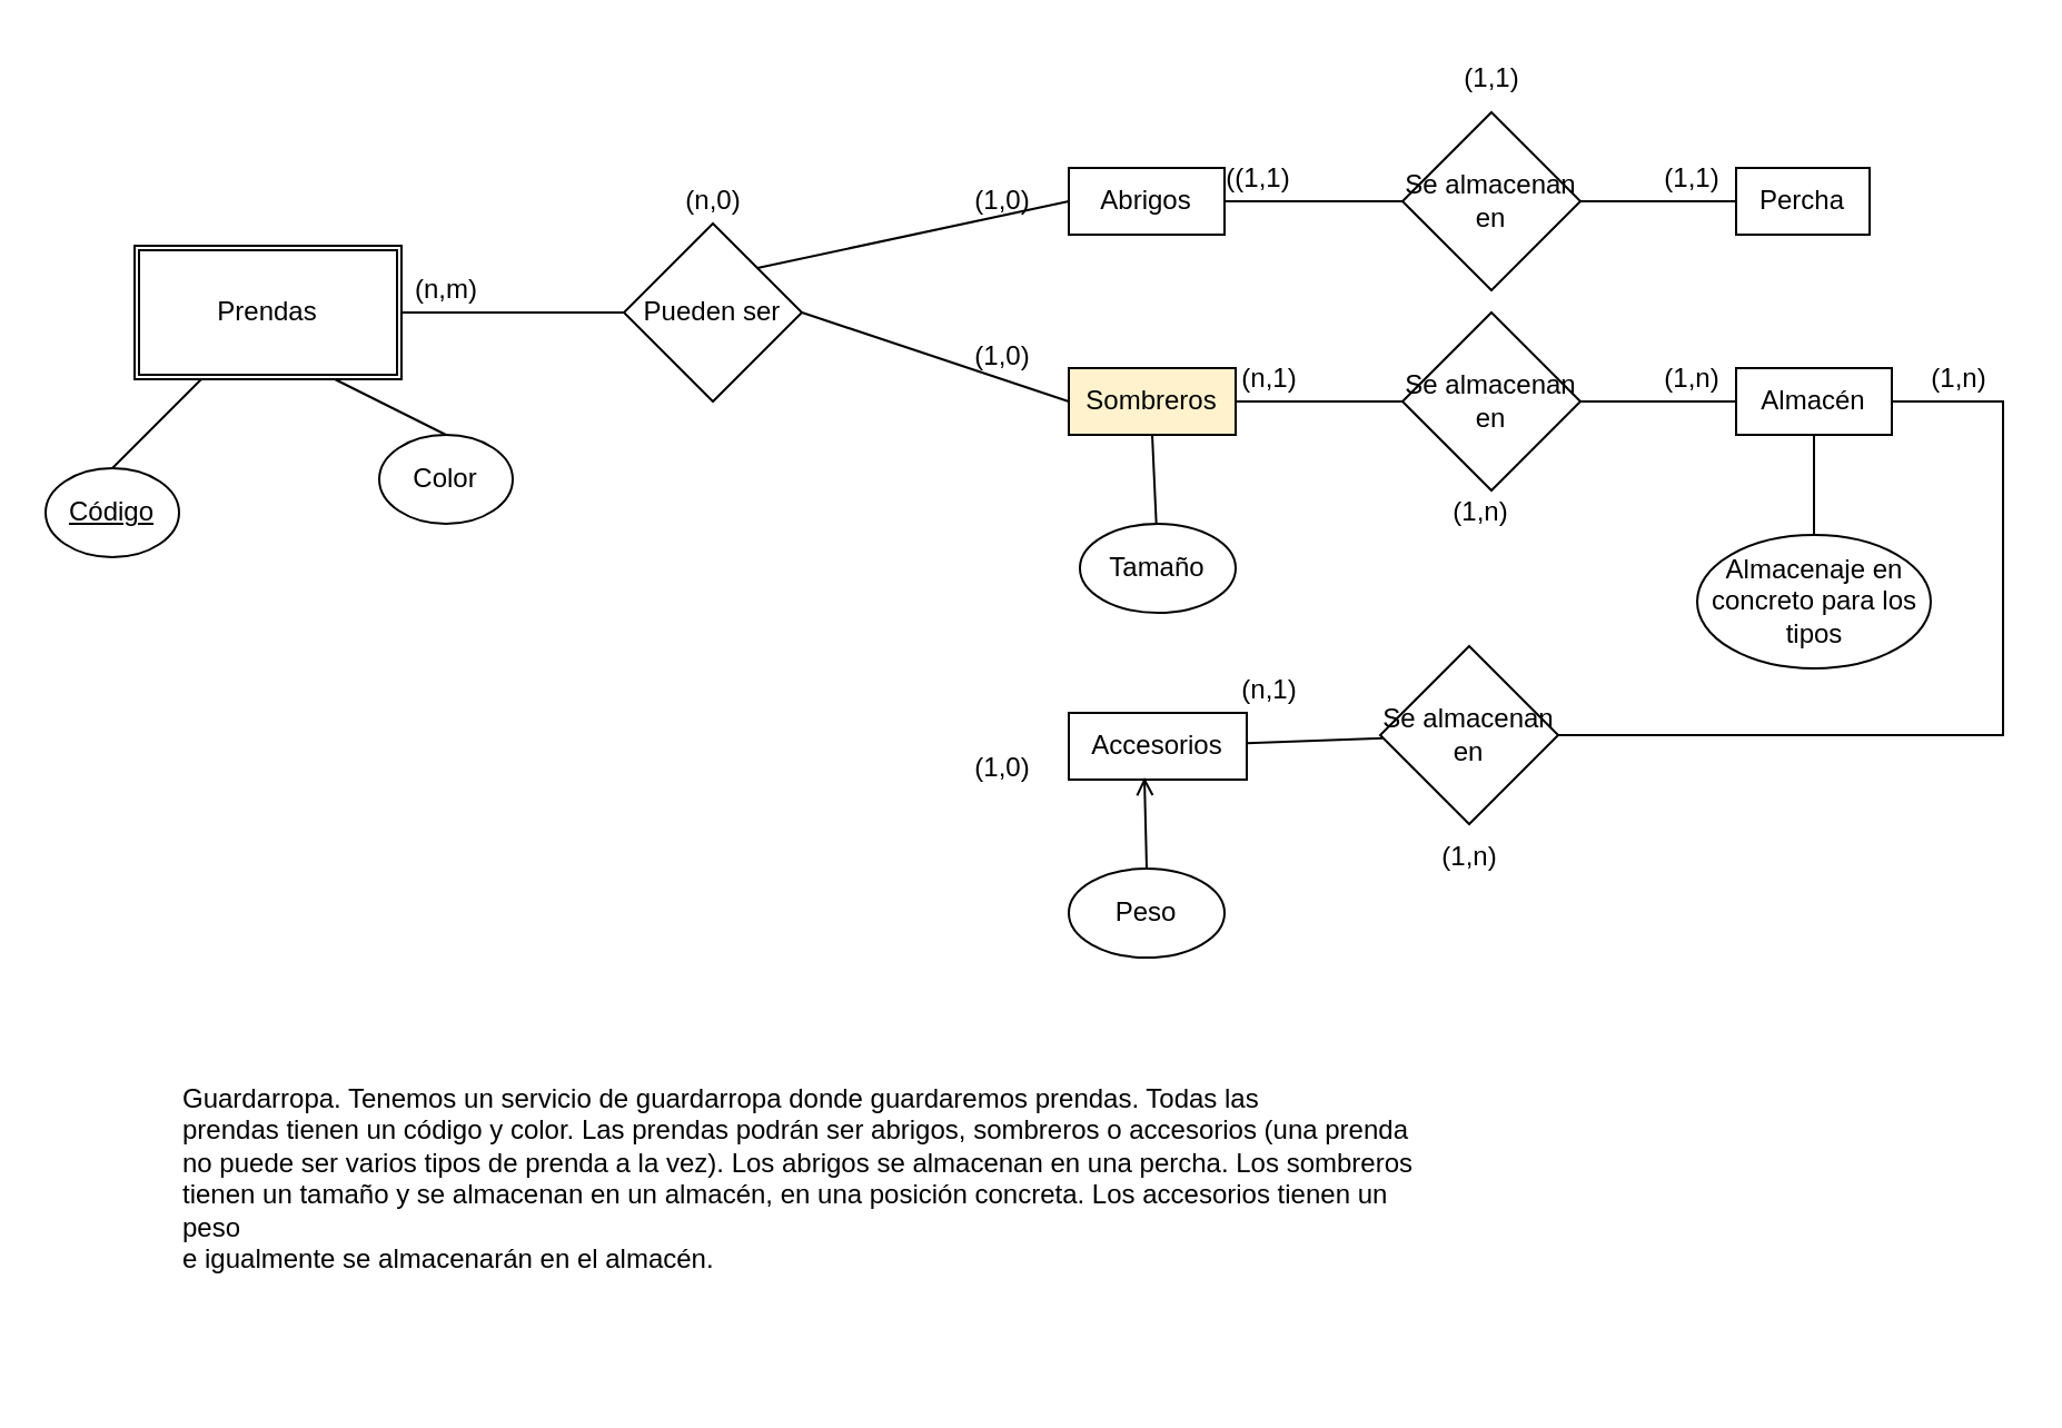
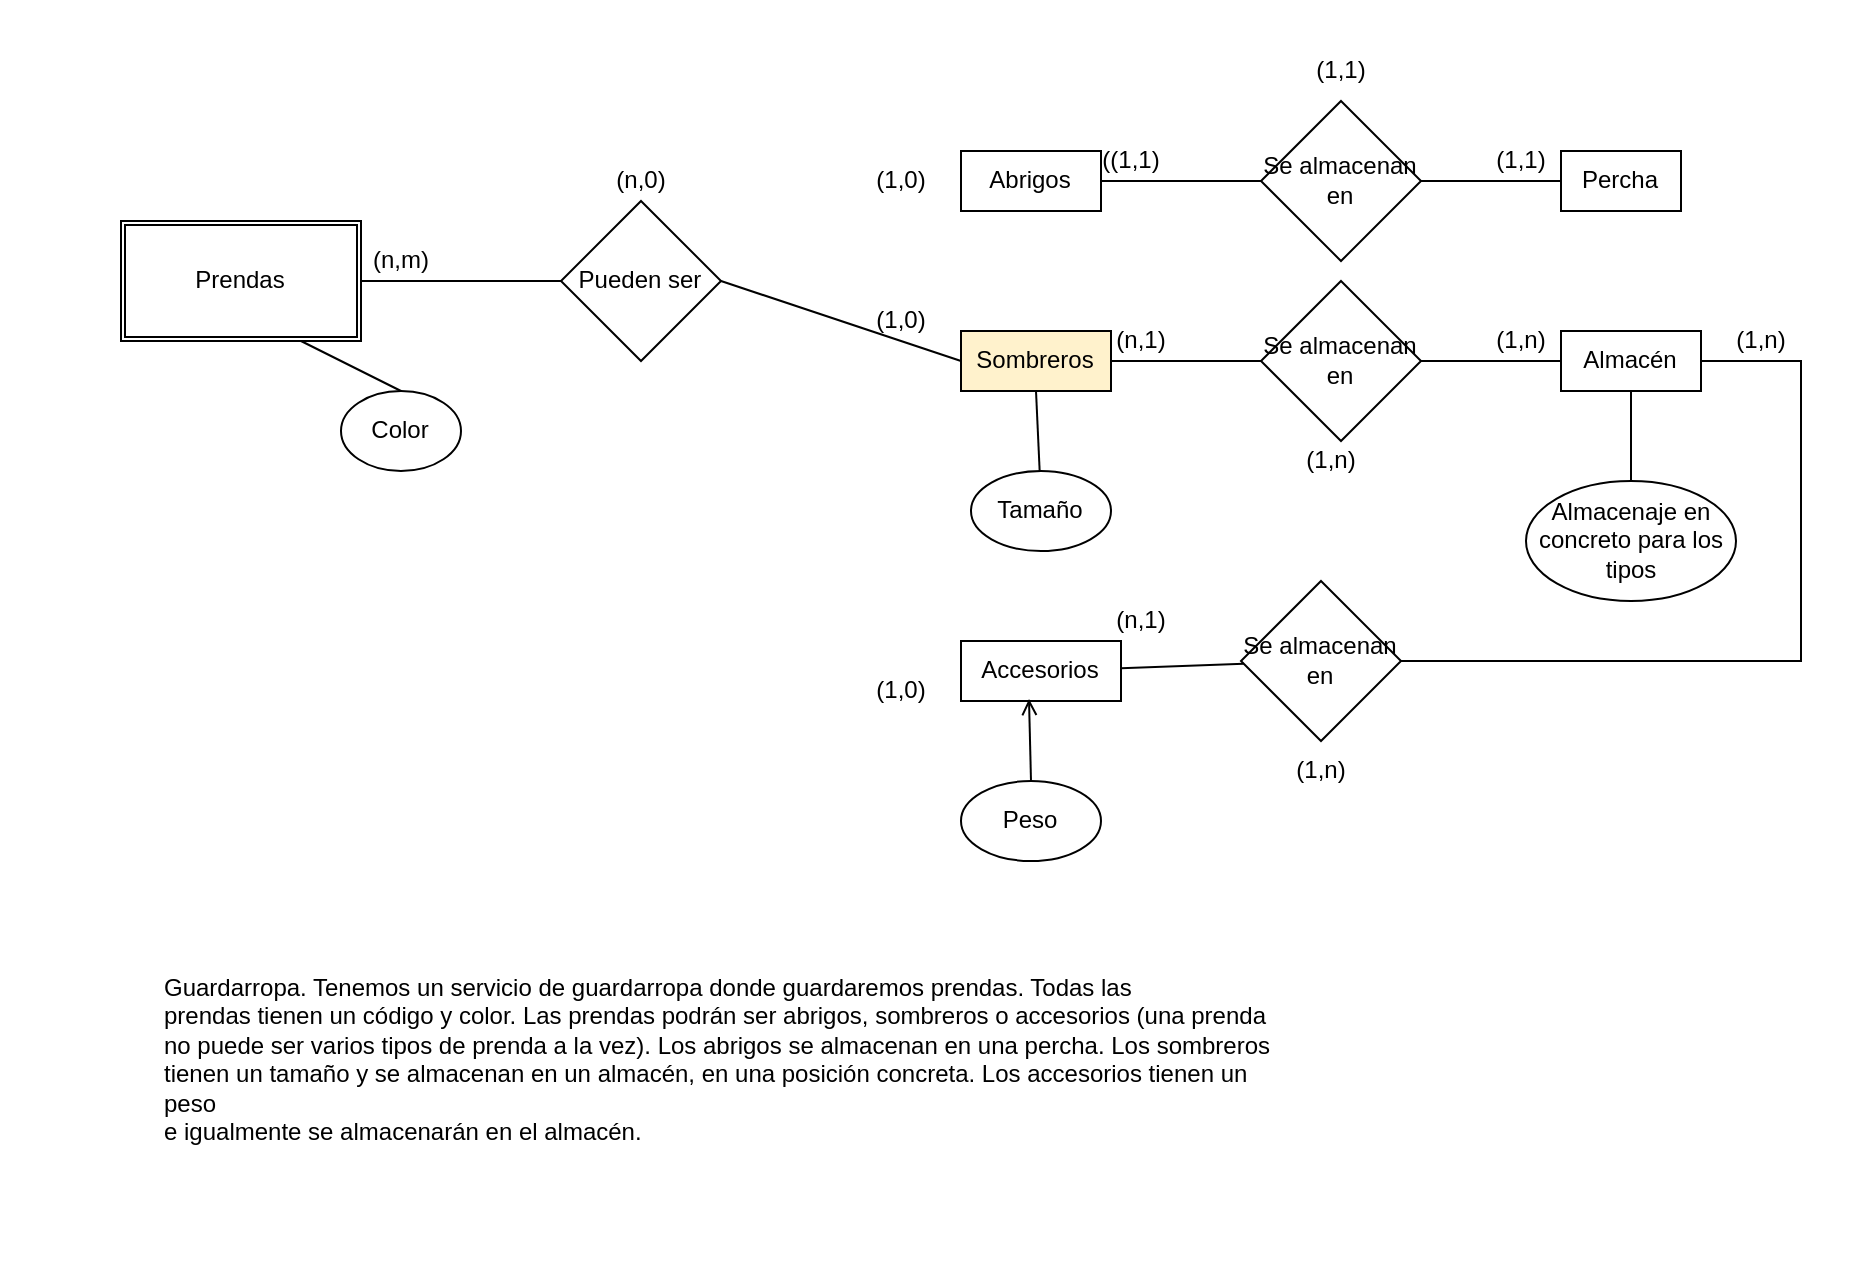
- <mxCell id="13" value="" style="endArrow=none;html=1;rounded=0;entryX=0;entryY=0.5;entryDx=0;entryDy=0;exitX=1;exitY=0;exitDx=0;exitDy=0;" edge="1" parent="1" source="8" target="10"><mxGeometry width="50" height="50" relative="1" as="geometry"><mxPoint x="370" y="330" as="sourcePoint" /><mxPoint x="420" y="280" as="targetPoint" /></mxGeometry></mxCell>
- <mxCell id="6" value="" style="endArrow=none;html=1;rounded=0;exitX=0.5;exitY=0;exitDx=0;exitDy=0;entryX=0.25;entryY=1;entryDx=0;entryDy=0;" edge="1" parent="1" source="4" target="3"><mxGeometry width="50" height="50" relative="1" as="geometry"><mxPoint x="370" y="330" as="sourcePoint" /><mxPoint x="420" y="280" as="targetPoint" /></mxGeometry></mxCell>
- <mxCell id="4" value="&lt;u&gt;Código&lt;/u&gt;" style="ellipse;whiteSpace=wrap;html=1;" vertex="1" parent="1"><mxGeometry x="20" y="210" width="60" height="40" as="geometry" /></mxCell>
